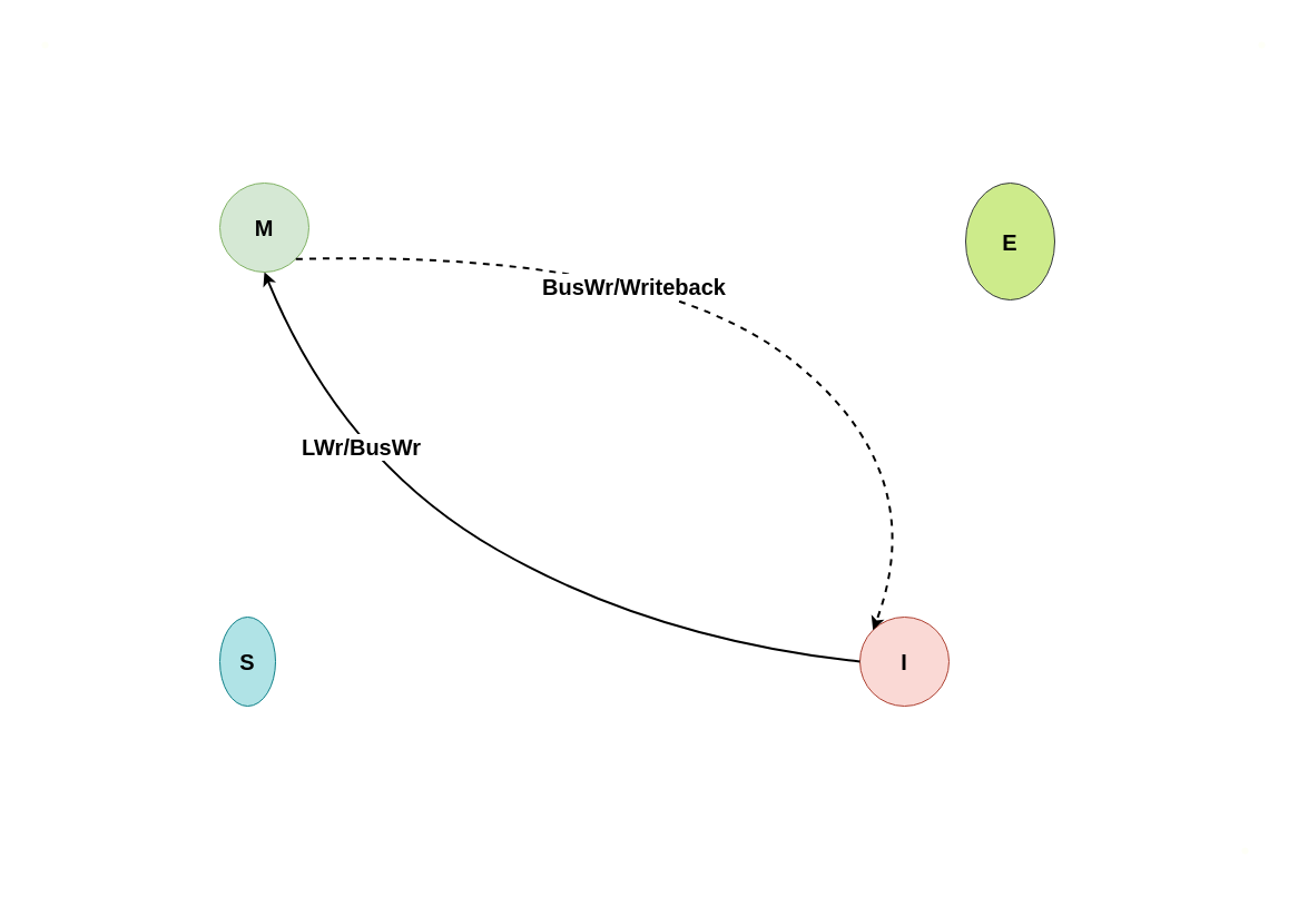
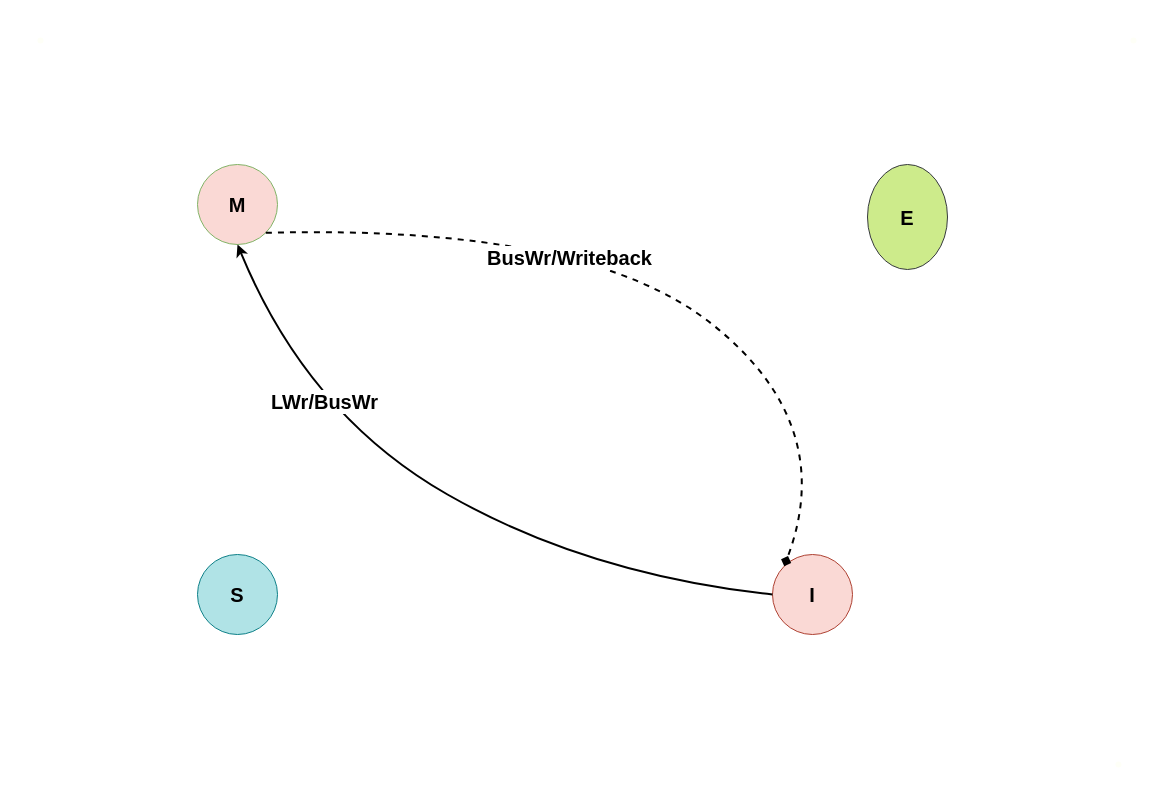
- <mxCell id="2" value="M" style="ellipse;whiteSpace=wrap;html=1;aspect=fixed;fontSize=20;fontStyle=1;fillColor=#d5e8d4;strokeColor=#82b366;" parent="1" vertex="1"><mxGeometry x="197" y="164" width="80" height="80" as="geometry" /></mxCell>
+ <mxCell id="2" value="M" style="ellipse;whiteSpace=wrap;html=1;aspect=fixed;fontSize=20;fontStyle=1;fillColor=#fad9d5;strokeColor=#82b366;" parent="1" vertex="1"><mxGeometry x="197" y="164" width="80" height="80" as="geometry" /></mxCell>
- <mxCell id="8" value="" style="curved=1;endArrow=classic;html=1;rounded=0;strokeWidth=2;fontSize=20;exitX=1;exitY=1;exitDx=0;exitDy=0;entryX=0;entryY=0;entryDx=0;entryDy=0;dashed=1;" parent="1" source="2" target="5" edge="1"><mxGeometry width="50" height="50" relative="1" as="geometry"><mxPoint x="427" y="494" as="sourcePoint" /><mxPoint x="477" y="444" as="targetPoint" /><Array as="points"><mxPoint x="587" y="224" /><mxPoint x="837" y="424" /></Array></mxGeometry></mxCell>
+ <mxCell id="8" value="" style="curved=1;endArrow=diamond;html=1;rounded=0;strokeWidth=2;fontSize=20;exitX=1;exitY=1;exitDx=0;exitDy=0;entryX=0;entryY=0;entryDx=0;entryDy=0;dashed=1;" parent="1" source="2" target="5" edge="1"><mxGeometry width="50" height="50" relative="1" as="geometry"><mxPoint x="427" y="494" as="sourcePoint" /><mxPoint x="477" y="444" as="targetPoint" /><Array as="points"><mxPoint x="587" y="224" /><mxPoint x="837" y="424" /></Array></mxGeometry></mxCell>
- <mxCell id="4" value="S" style="ellipse;whiteSpace=wrap;html=1;aspect=fixed;fontStyle=1;fontSize=20;fillColor=#b0e3e6;strokeColor=#0e8088;" parent="1" vertex="1"><mxGeometry x="197" y="554" width="50" height="80" as="geometry" /></mxCell>
+ <mxCell id="4" value="S" style="ellipse;whiteSpace=wrap;html=1;aspect=fixed;fontStyle=1;fontSize=20;fillColor=#b0e3e6;strokeColor=#0e8088;" parent="1" vertex="1"><mxGeometry x="197" y="554" width="80" height="80" as="geometry" /></mxCell>
